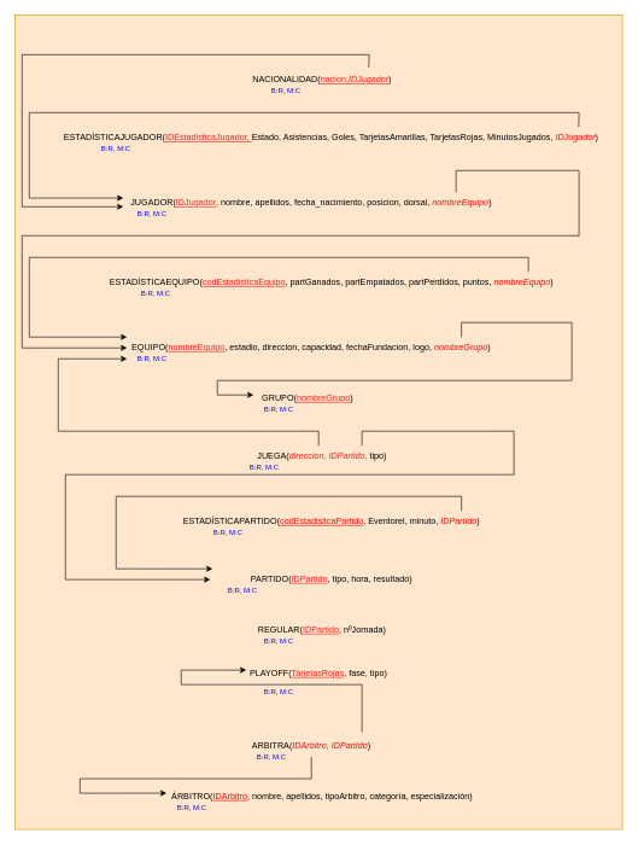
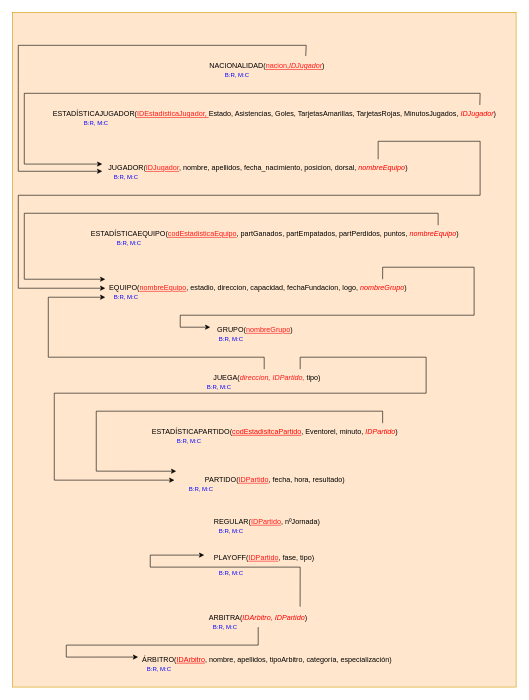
- <mxCell id="9" value="PARTIDO(&lt;font style=&quot;&quot; color=&quot;#ff1919&quot;&gt;&lt;u&gt;IDPartido&lt;/u&gt;&lt;/font&gt;, tipo, hora, resultado)" style="text;html=1;strokeColor=none;fillColor=none;align=center;verticalAlign=middle;whiteSpace=wrap;rounded=0;" parent="1" vertex="1"><mxGeometry x="202.5" y="785" width="510" height="30" as="geometry" /></mxCell>
+ <mxCell id="9" value="PARTIDO(&lt;font style=&quot;&quot; color=&quot;#ff1919&quot;&gt;&lt;u&gt;IDPartido&lt;/u&gt;&lt;/font&gt;, fecha, hora, resultado)" style="text;html=1;strokeColor=none;fillColor=none;align=center;verticalAlign=middle;whiteSpace=wrap;rounded=0;" parent="1" vertex="1"><mxGeometry x="202.5" y="785" width="510" height="30" as="geometry" /></mxCell>
- <mxCell id="23" value="PLAYOFF(&lt;font style=&quot;&quot; color=&quot;#ff1919&quot;&gt;&lt;u&gt;TarjetasRojas&lt;/u&gt;&lt;/font&gt;, fase, tipo)" style="text;html=1;strokeColor=none;fillColor=none;align=center;verticalAlign=middle;whiteSpace=wrap;rounded=0;" vertex="1" parent="1"><mxGeometry x="185" y="915" width="510" height="30" as="geometry" /></mxCell>
+ <mxCell id="23" value="PLAYOFF(&lt;font style=&quot;&quot; color=&quot;#ff1919&quot;&gt;&lt;u&gt;IDPartido&lt;/u&gt;&lt;/font&gt;, fase, tipo)" style="text;html=1;strokeColor=none;fillColor=none;align=center;verticalAlign=middle;whiteSpace=wrap;rounded=0;" vertex="1" parent="1"><mxGeometry x="185" y="915" width="510" height="30" as="geometry" /></mxCell>
